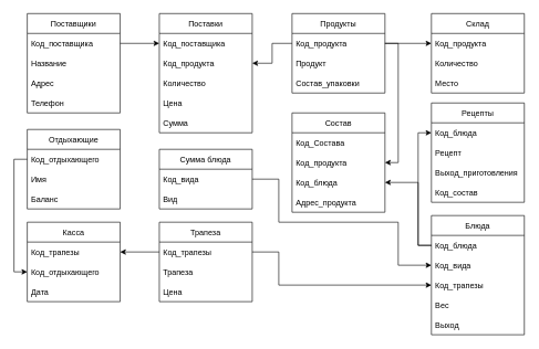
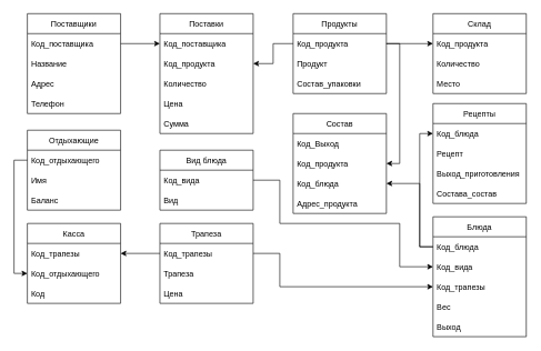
- <mxCell id="47" value="Код_Состава" style="text;strokeColor=none;fillColor=none;align=left;verticalAlign=middle;spacingLeft=4;spacingRight=4;overflow=hidden;points=[[0,0.5],[1,0.5]];portConstraint=eastwest;rotatable=0;" vertex="1" parent="46"><mxGeometry y="30" width="140" height="30" as="geometry" /></mxCell>
+ <mxCell id="47" value="Код_Выход" style="text;strokeColor=none;fillColor=none;align=left;verticalAlign=middle;spacingLeft=4;spacingRight=4;overflow=hidden;points=[[0,0.5],[1,0.5]];portConstraint=eastwest;rotatable=0;" vertex="1" parent="46"><mxGeometry y="30" width="140" height="30" as="geometry" /></mxCell>
- <mxCell id="36" value="Сумма блюда" style="swimlane;fontStyle=0;childLayout=stackLayout;horizontal=1;startSize=30;horizontalStack=0;resizeParent=1;resizeParentMax=0;resizeLast=0;collapsible=1;marginBottom=0;" vertex="1" parent="1"><mxGeometry x="239" y="225" width="140" height="90" as="geometry" /></mxCell>
+ <mxCell id="36" value="Вид блюда" style="swimlane;fontStyle=0;childLayout=stackLayout;horizontal=1;startSize=30;horizontalStack=0;resizeParent=1;resizeParentMax=0;resizeLast=0;collapsible=1;marginBottom=0;" vertex="1" parent="1"><mxGeometry x="239" y="225" width="140" height="90" as="geometry" /></mxCell>
- <mxCell id="35" value="Код_состав" style="text;strokeColor=none;fillColor=none;align=left;verticalAlign=middle;spacingLeft=4;spacingRight=4;overflow=hidden;points=[[0,0.5],[1,0.5]];portConstraint=eastwest;rotatable=0;" vertex="1" parent="31"><mxGeometry y="120" width="140" height="30" as="geometry" /></mxCell>
+ <mxCell id="35" value="Состава_состав" style="text;strokeColor=none;fillColor=none;align=left;verticalAlign=middle;spacingLeft=4;spacingRight=4;overflow=hidden;points=[[0,0.5],[1,0.5]];portConstraint=eastwest;rotatable=0;" vertex="1" parent="31"><mxGeometry y="120" width="140" height="30" as="geometry" /></mxCell>
- <mxCell id="58" value="Дата" style="text;strokeColor=none;fillColor=none;align=left;verticalAlign=middle;spacingLeft=4;spacingRight=4;overflow=hidden;points=[[0,0.5],[1,0.5]];portConstraint=eastwest;rotatable=0;" vertex="1" parent="55"><mxGeometry y="90" width="140" height="30" as="geometry" /></mxCell>
+ <mxCell id="58" value="Код" style="text;strokeColor=none;fillColor=none;align=left;verticalAlign=middle;spacingLeft=4;spacingRight=4;overflow=hidden;points=[[0,0.5],[1,0.5]];portConstraint=eastwest;rotatable=0;" vertex="1" parent="55"><mxGeometry y="90" width="140" height="30" as="geometry" /></mxCell>
